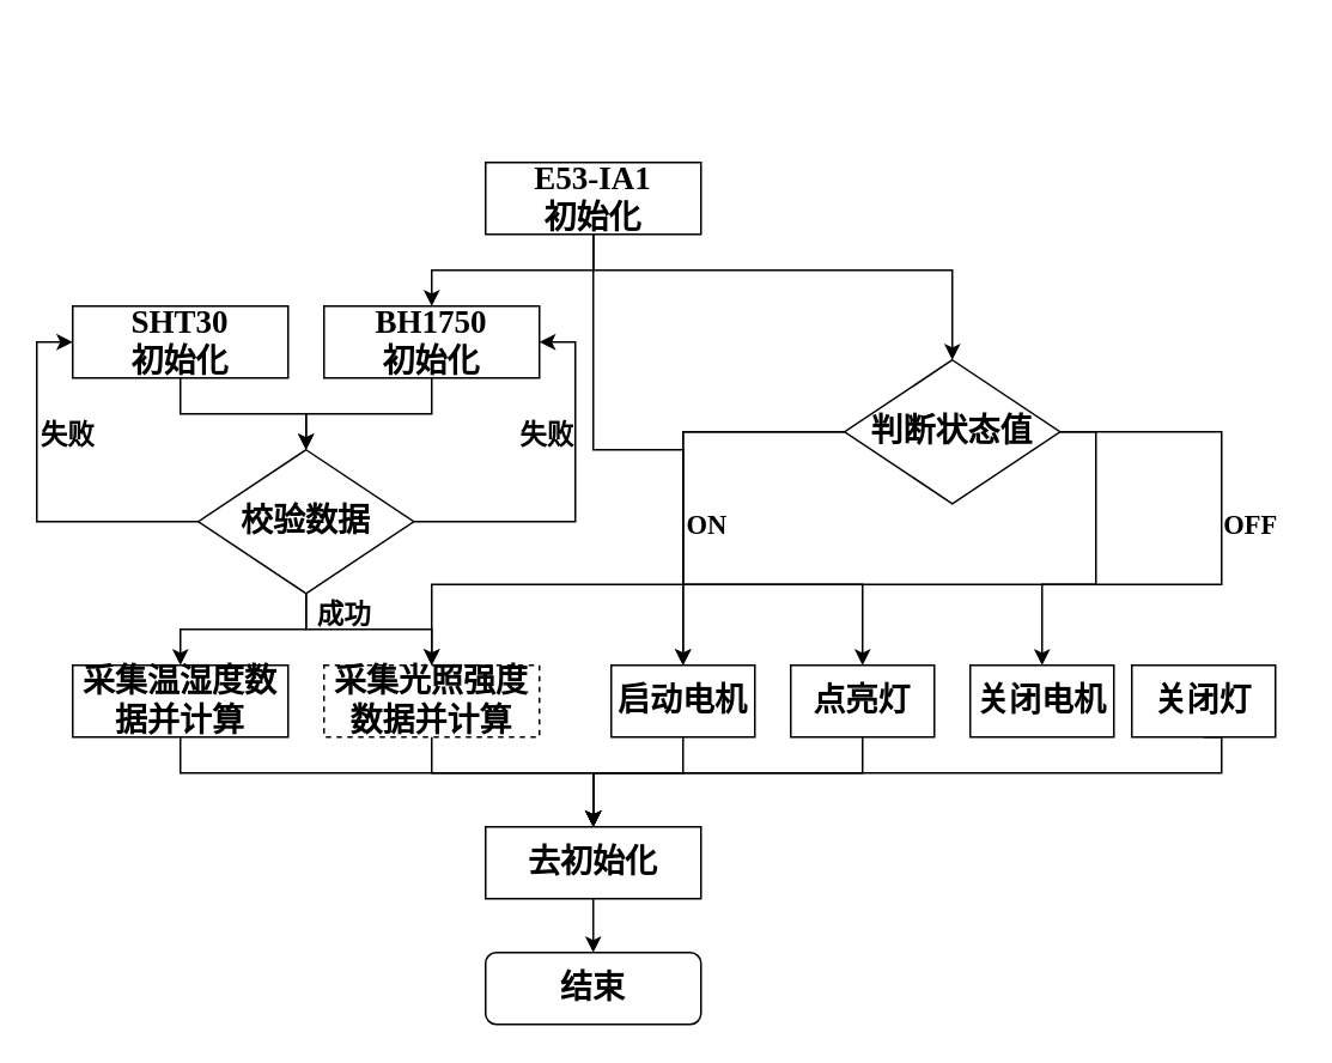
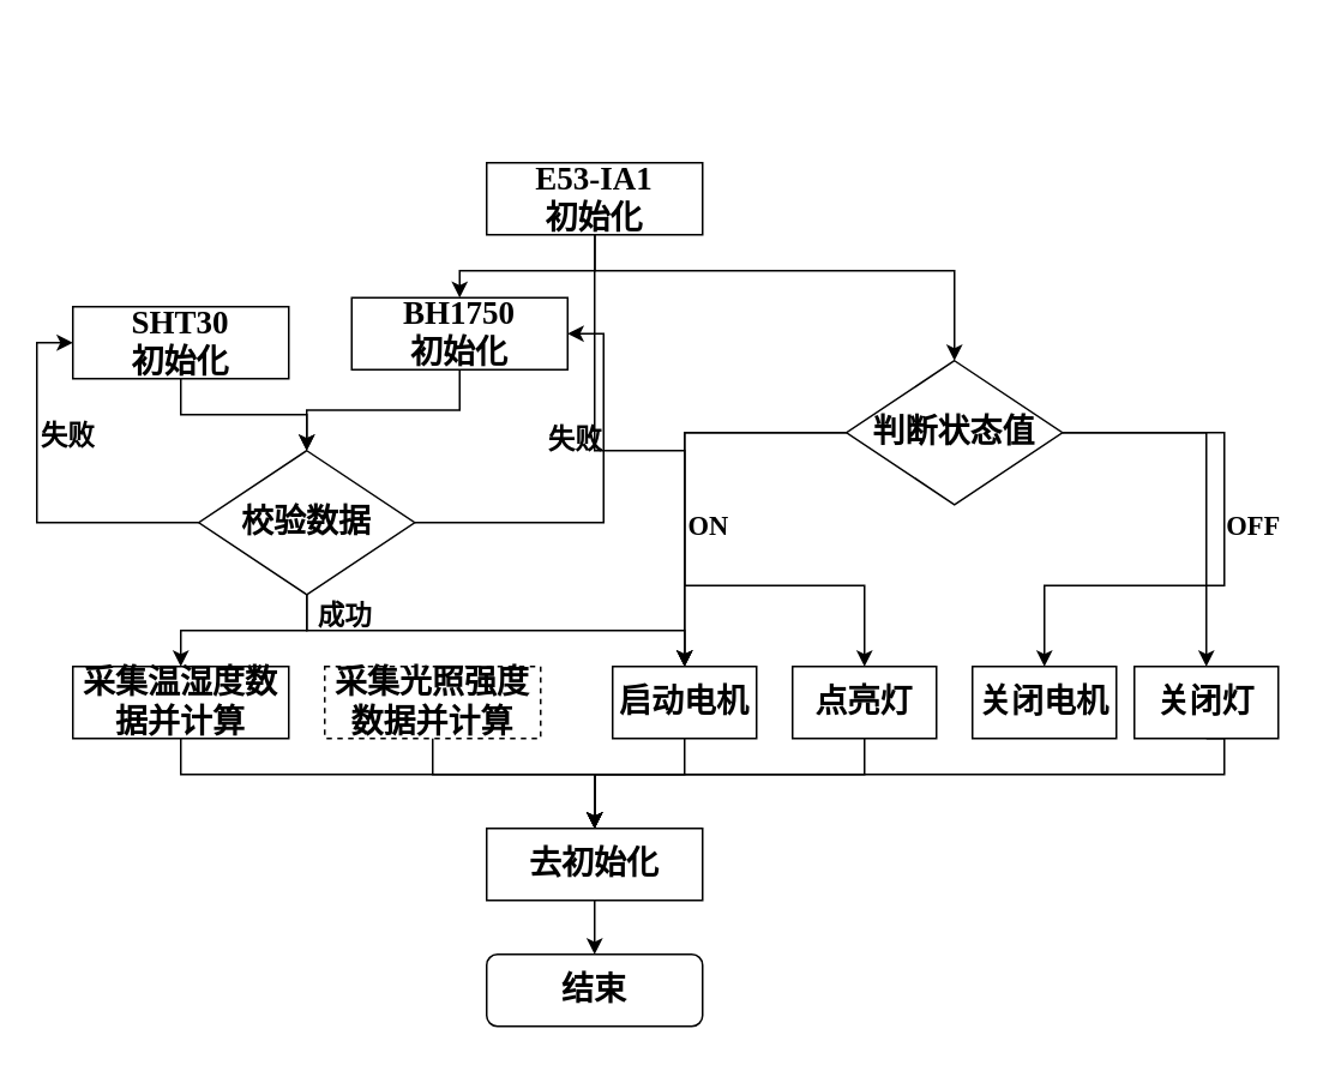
- <mxCell id="19" value="&lt;font face=&quot;Times New Roman&quot;&gt;BH1750&lt;/font&gt;&lt;br&gt;&lt;div style=&quot;font-size: 18px;&quot;&gt;初始化&lt;/div&gt;" style="rounded=0;whiteSpace=wrap;html=1;fillColor=none;fontSize=18;fontStyle=1;fontFamily=宋体;" vertex="1" parent="2"><mxGeometry x="160" y="150" width="120" height="40" as="geometry" /></mxCell>
+ <mxCell id="19" value="&lt;font face=&quot;Times New Roman&quot;&gt;BH1750&lt;/font&gt;&lt;br&gt;&lt;div style=&quot;font-size: 18px;&quot;&gt;初始化&lt;/div&gt;" style="rounded=0;whiteSpace=wrap;html=1;fillColor=none;fontSize=18;fontStyle=1;fontFamily=宋体;" vertex="1" parent="2"><mxGeometry x="175" y="145" width="120" height="40" as="geometry" /></mxCell>
- <mxCell id="27" style="edgeStyle=orthogonalEdgeStyle;rounded=0;orthogonalLoop=1;jettySize=auto;html=1;exitX=1;exitY=0.5;exitDx=0;exitDy=0;fontStyle=1;" edge="1" parent="2" source="32" target="23"><mxGeometry relative="1" as="geometry" /></mxCell>
+ <mxCell id="27" style="edgeStyle=orthogonalEdgeStyle;rounded=0;orthogonalLoop=1;jettySize=auto;html=1;exitX=1;exitY=0.5;exitDx=0;exitDy=0;entryX=0.5;entryY=0;entryDx=0;entryDy=0;fontStyle=1" edge="1" parent="2" source="32" target="39"><mxGeometry relative="1" as="geometry" /></mxCell>
- <mxCell id="13" style="edgeStyle=orthogonalEdgeStyle;rounded=0;orthogonalLoop=1;jettySize=auto;html=1;exitX=0.5;exitY=1;exitDx=0;exitDy=0;entryX=0.5;entryY=0;entryDx=0;entryDy=0;fontStyle=1" edge="1" parent="2" source="14" target="23"><mxGeometry relative="1" as="geometry" /></mxCell>
+ <mxCell id="13" style="edgeStyle=orthogonalEdgeStyle;rounded=0;orthogonalLoop=1;jettySize=auto;html=1;exitX=0.5;exitY=1;exitDx=0;exitDy=0;fontStyle=1;" edge="1" parent="2" source="14" target="34"><mxGeometry relative="1" as="geometry" /></mxCell>
